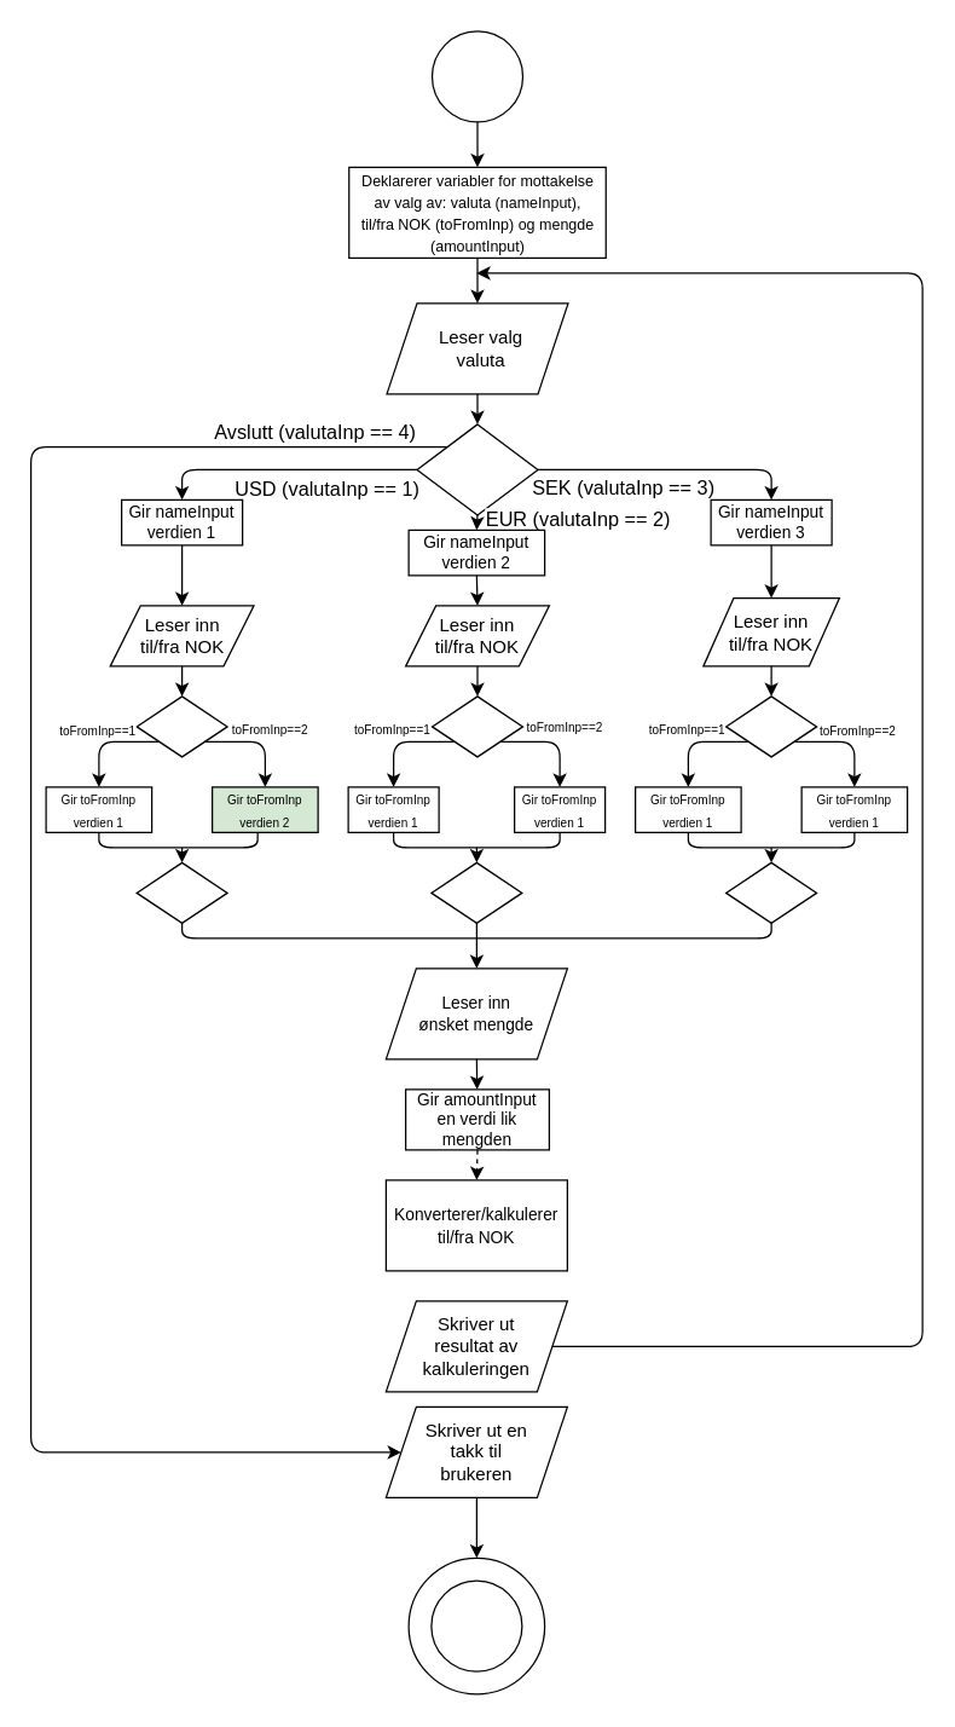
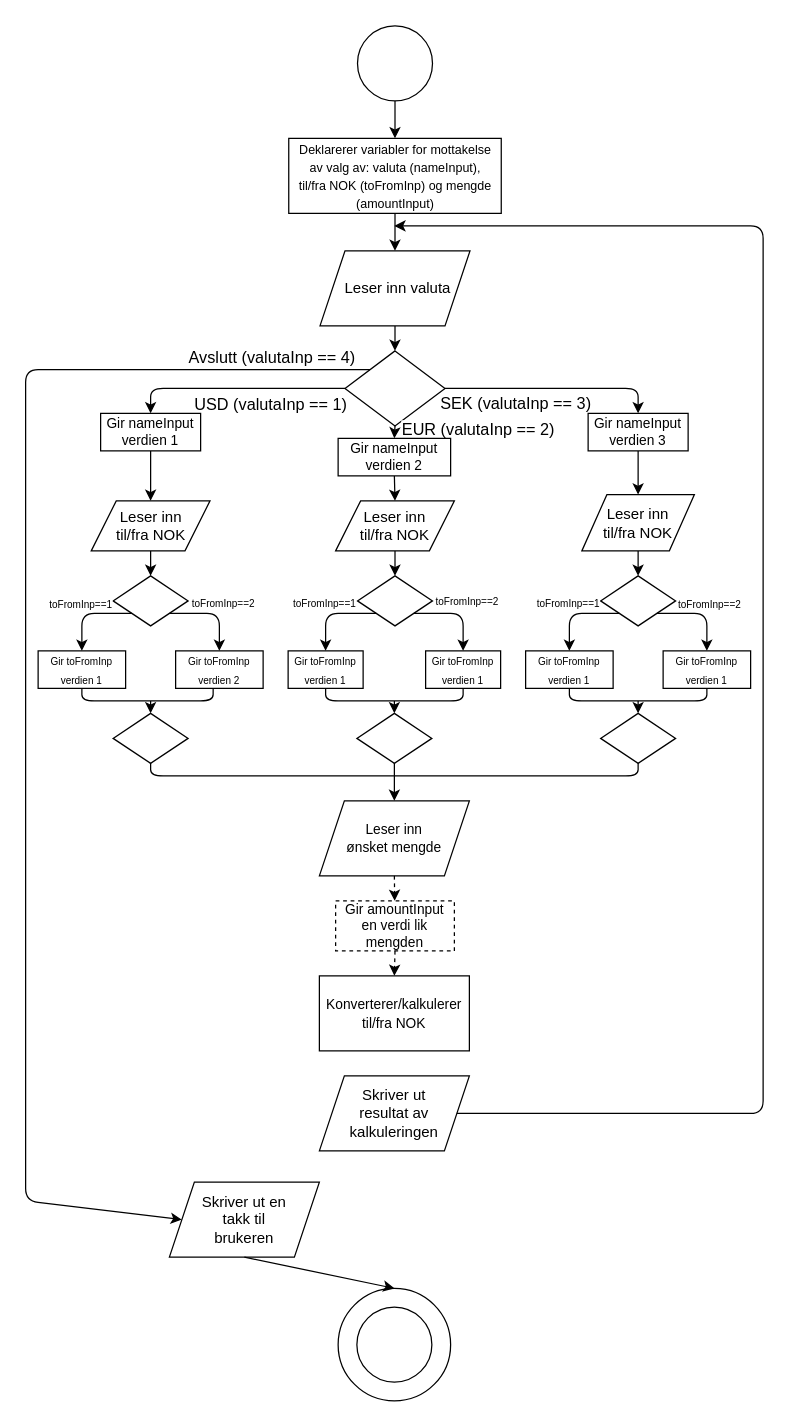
- <mxCell id="5" value="Leser valg valuta" style="shape=parallelogram;perimeter=parallelogramPerimeter;whiteSpace=wrap;html=1;fixedSize=1;spacing=15;spacingLeft=4;" parent="1" vertex="1"><mxGeometry x="255.5" y="200" width="120" height="60" as="geometry" /></mxCell>
+ <mxCell id="5" value="Leser inn valuta" style="shape=parallelogram;perimeter=parallelogramPerimeter;whiteSpace=wrap;html=1;fixedSize=1;spacing=15;spacingLeft=4;" parent="1" vertex="1"><mxGeometry x="255.5" y="200" width="120" height="60" as="geometry" /></mxCell>
- <mxCell id="35" value="&lt;span style=&quot;font-size: 8px&quot;&gt;Gir toFromInp verdien 2&lt;/span&gt;" style="rounded=0;whiteSpace=wrap;html=1;spacing=0;fillColor=#d5e8d4;" parent="1" vertex="1"><mxGeometry x="140" y="520" width="70" height="30" as="geometry" /></mxCell>
+ <mxCell id="35" value="&lt;span style=&quot;font-size: 8px&quot;&gt;Gir toFromInp verdien 2&lt;/span&gt;" style="rounded=0;whiteSpace=wrap;html=1;spacing=0;" parent="1" vertex="1"><mxGeometry x="140" y="520" width="70" height="30" as="geometry" /></mxCell>
- <mxCell id="51" value="" style="endArrow=classic;html=1;fontSize=11;exitX=0.5;exitY=1;exitDx=0;exitDy=0;" parent="1" source="50" target="52" edge="1"><mxGeometry width="50" height="50" relative="1" as="geometry"><mxPoint x="250" y="670" as="sourcePoint" /><mxPoint x="460" y="700" as="targetPoint" /></mxGeometry></mxCell>
+ <mxCell id="51" value="" style="endArrow=classic;html=1;fontSize=11;exitX=0.5;exitY=1;exitDx=0;exitDy=0;dashed=1;" parent="1" source="50" target="52" edge="1"><mxGeometry width="50" height="50" relative="1" as="geometry"><mxPoint x="250" y="670" as="sourcePoint" /><mxPoint x="460" y="700" as="targetPoint" /></mxGeometry></mxCell>
- <mxCell id="52" value="Gir amountInput en verdi lik mengden" style="rounded=0;whiteSpace=wrap;html=1;fontSize=11;" parent="1" vertex="1"><mxGeometry x="268" y="720" width="95" height="40" as="geometry" /></mxCell>
+ <mxCell id="52" value="Gir amountInput en verdi lik mengden" style="rounded=0;whiteSpace=wrap;html=1;fontSize=11;dashed=1;" parent="1" vertex="1"><mxGeometry x="268" y="720" width="95" height="40" as="geometry" /></mxCell>
- <mxCell id="7" value="Skriver ut en takk til brukeren" style="shape=parallelogram;perimeter=parallelogramPerimeter;whiteSpace=wrap;html=1;fixedSize=1;spacing=19;" parent="1" vertex="1"><mxGeometry x="255" y="930" width="120" height="60" as="geometry" /></mxCell>
+ <mxCell id="7" value="Skriver ut en takk til brukeren" style="shape=parallelogram;perimeter=parallelogramPerimeter;whiteSpace=wrap;html=1;fixedSize=1;spacing=19;" parent="1" vertex="1"><mxGeometry x="135" y="945" width="120" height="60" as="geometry" /></mxCell>
